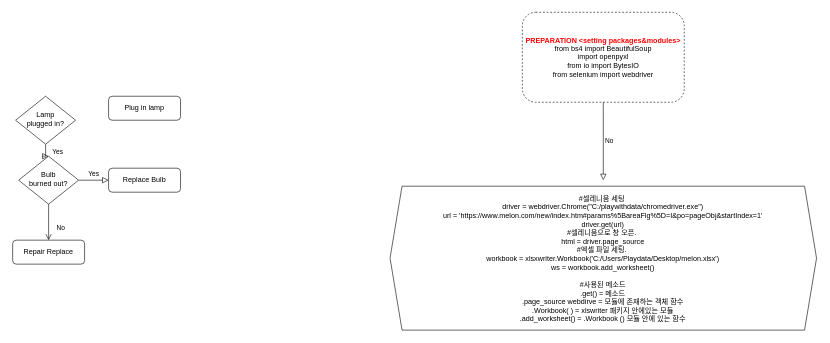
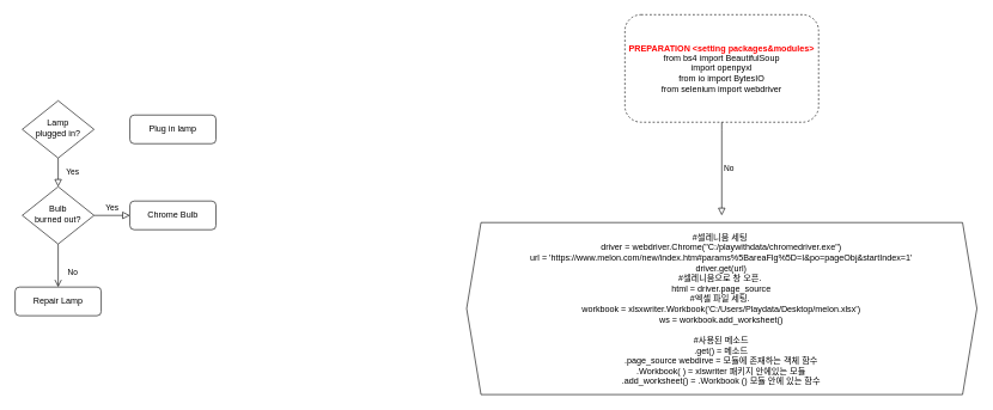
- <mxCell id="5" value="Lamp&lt;br&gt;plugged in?" style="rhombus;whiteSpace=wrap;html=1;shadow=0;fontFamily=Helvetica;fontSize=12;align=center;strokeWidth=1;spacing=6;spacingTop=-4;" parent="1" vertex="1"><mxGeometry x="25" y="160" width="100" height="80" as="geometry" /></mxCell>
+ <mxCell id="5" value="Lamp&lt;br&gt;plugged in?" style="rhombus;whiteSpace=wrap;html=1;shadow=0;fontFamily=Helvetica;fontSize=12;align=center;strokeWidth=1;spacing=6;spacingTop=-4;" parent="1" vertex="1"><mxGeometry x="30" y="140" width="100" height="80" as="geometry" /></mxCell>
- <mxCell id="11" value="Replace Bulb" style="rounded=1;whiteSpace=wrap;html=1;fontSize=12;glass=0;strokeWidth=1;shadow=0;" parent="1" vertex="1"><mxGeometry x="180" y="280" width="120" height="40" as="geometry" /></mxCell>
+ <mxCell id="11" value="Chrome Bulb" style="rounded=1;whiteSpace=wrap;html=1;fontSize=12;glass=0;strokeWidth=1;shadow=0;" parent="1" vertex="1"><mxGeometry x="180" y="280" width="120" height="40" as="geometry" /></mxCell>
- <mxCell id="10" value="Repair Replace" style="rounded=1;whiteSpace=wrap;html=1;fontSize=12;glass=0;strokeWidth=1;shadow=0;" parent="1" vertex="1"><mxGeometry x="20" y="400" width="120" height="40" as="geometry" /></mxCell>
+ <mxCell id="10" value="Repair Lamp" style="rounded=1;whiteSpace=wrap;html=1;fontSize=12;glass=0;strokeWidth=1;shadow=0;" parent="1" vertex="1"><mxGeometry x="20" y="400" width="120" height="40" as="geometry" /></mxCell>
